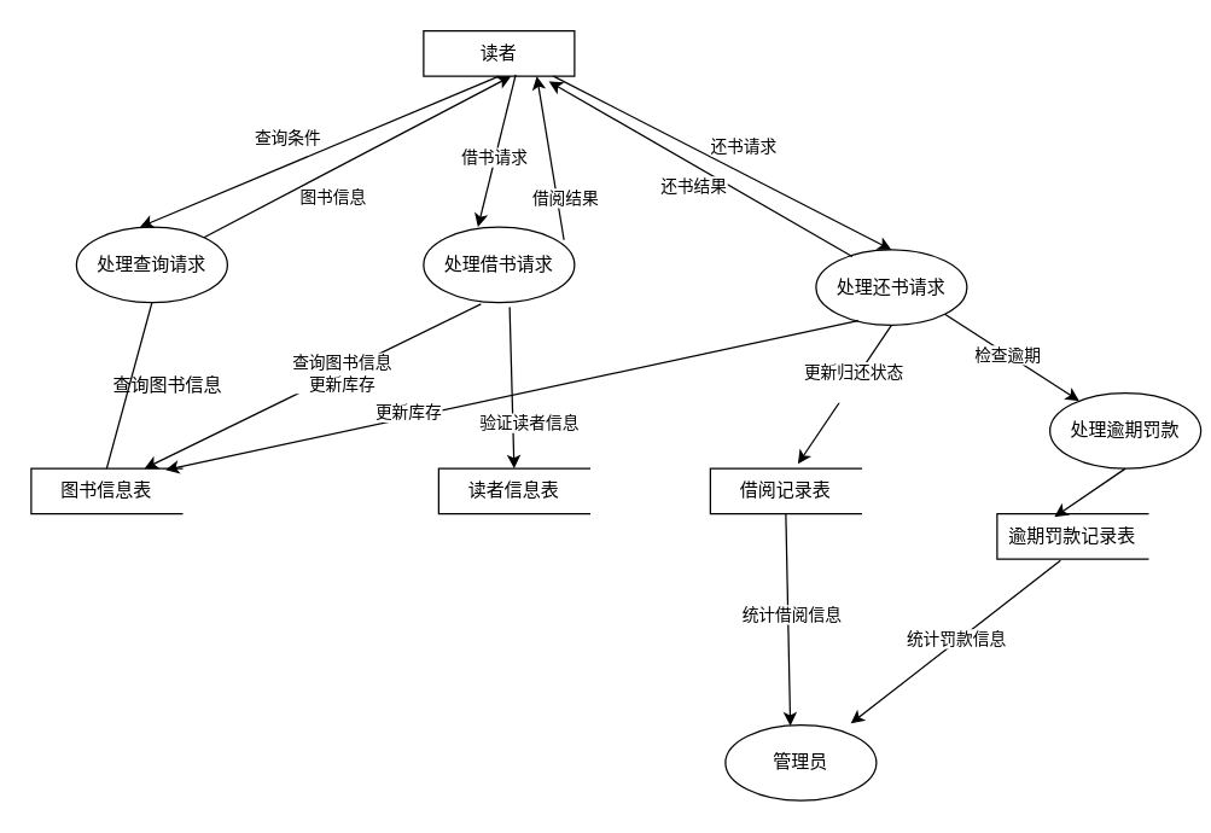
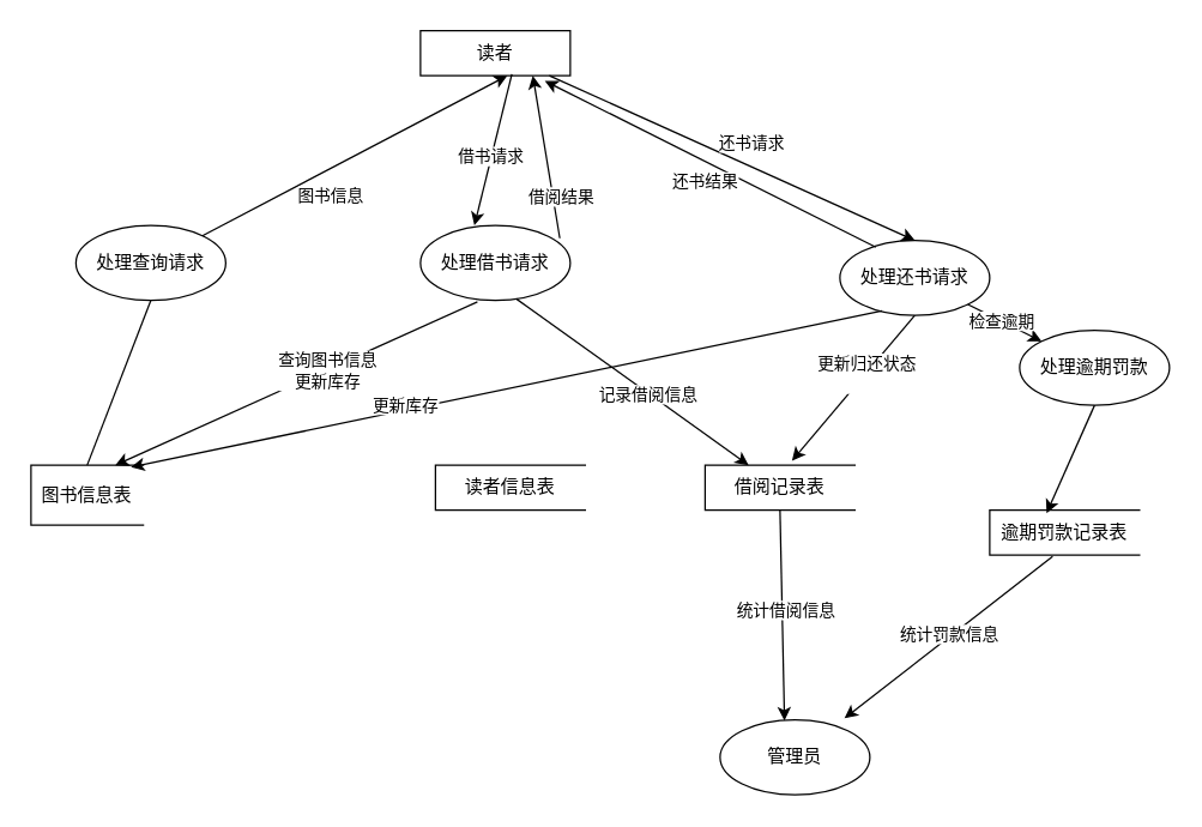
- <mxCell id="6" value="" style="endArrow=classic;html=1;rounded=0;exitX=0.5;exitY=1;exitDx=0;exitDy=0;entryX=0.42;entryY=0;entryDx=0;entryDy=0;entryPerimeter=0;" parent="1" source="2" target="3" edge="1"><mxGeometry width="50" height="50" relative="1" as="geometry"><mxPoint x="180" y="130" as="sourcePoint" /><mxPoint x="230" y="80" as="targetPoint" /></mxGeometry></mxCell>
- <mxCell id="7" value="查询条件" style="edgeLabel;html=1;align=center;verticalAlign=middle;resizable=0;points=[];" parent="6" vertex="1" connectable="0"><mxGeometry x="0.006" y="-1" relative="1" as="geometry"><mxPoint x="-20" y="-9" as="offset" /></mxGeometry></mxCell>
- <mxCell id="14" value="处理还书请求" style="shape=ellipse;html=1;dashed=0;whiteSpace=wrap;perimeter=ellipsePerimeter;" parent="1" vertex="1"><mxGeometry x="540" y="165" width="100" height="50" as="geometry" /></mxCell>
+ <mxCell id="14" value="处理还书请求" style="shape=ellipse;html=1;dashed=0;whiteSpace=wrap;perimeter=ellipsePerimeter;" parent="1" vertex="1"><mxGeometry x="560" y="160" width="100" height="50" as="geometry" /></mxCell>
- <mxCell id="25" value="" style="endArrow=classic;html=1;rounded=0;exitX=0.57;exitY=1.06;exitDx=0;exitDy=0;exitPerimeter=0;entryX=0.5;entryY=0;entryDx=0;entryDy=0;" parent="1" source="8" target="24" edge="1"><mxGeometry width="50" height="50" relative="1" as="geometry"><mxPoint x="200" y="440" as="sourcePoint" /><mxPoint x="250" y="390" as="targetPoint" /></mxGeometry></mxCell>
- <mxCell id="26" value="验证读者信息" style="edgeLabel;html=1;align=center;verticalAlign=middle;resizable=0;points=[];" parent="25" vertex="1" connectable="0"><mxGeometry x="0.234" y="1" relative="1" as="geometry"><mxPoint x="10" y="11" as="offset" /></mxGeometry></mxCell>
- <mxCell id="11" value="查询图书信息" style="text;html=1;align=center;verticalAlign=middle;resizable=0;points=[];autosize=1;strokeColor=none;fillColor=none;" parent="1" vertex="1"><mxGeometry x="60" y="240" width="100" height="30" as="geometry" /></mxCell>
+ <mxCell id="22" value="" style="endArrow=classic;html=1;rounded=0;exitX=0.64;exitY=0.98;exitDx=0;exitDy=0;exitPerimeter=0;" parent="1" source="8" target="19" edge="1"><mxGeometry width="50" height="50" relative="1" as="geometry"><mxPoint x="530" y="420" as="sourcePoint" /><mxPoint x="580" y="370" as="targetPoint" /></mxGeometry></mxCell>
+ <mxCell id="23" value="记录借阅信息" style="edgeLabel;html=1;align=center;verticalAlign=middle;resizable=0;points=[];" parent="22" vertex="1" connectable="0"><mxGeometry x="-0.021" y="2" relative="1" as="geometry"><mxPoint x="11" y="11" as="offset" /></mxGeometry></mxCell>
- <mxCell id="36" value="处理逾期罚款" style="shape=ellipse;html=1;dashed=0;whiteSpace=wrap;perimeter=ellipsePerimeter;" vertex="1" parent="1"><mxGeometry x="695" y="260" width="100" height="50" as="geometry" /></mxCell>
+ <mxCell id="36" value="处理逾期罚款" style="shape=ellipse;html=1;dashed=0;whiteSpace=wrap;perimeter=ellipsePerimeter;" vertex="1" parent="1"><mxGeometry x="680" y="220" width="100" height="50" as="geometry" /></mxCell>
- <mxCell id="4" value="图书信息表" style="html=1;dashed=0;whiteSpace=wrap;shape=partialRectangle;right=0;" parent="1" vertex="1"><mxGeometry x="20" y="310" width="100" height="30" as="geometry" /></mxCell>
+ <mxCell id="4" value="图书信息表" style="html=1;dashed=0;whiteSpace=wrap;shape=partialRectangle;right=0;" parent="1" vertex="1"><mxGeometry x="20" y="310" width="75" height="40" as="geometry" /></mxCell>
